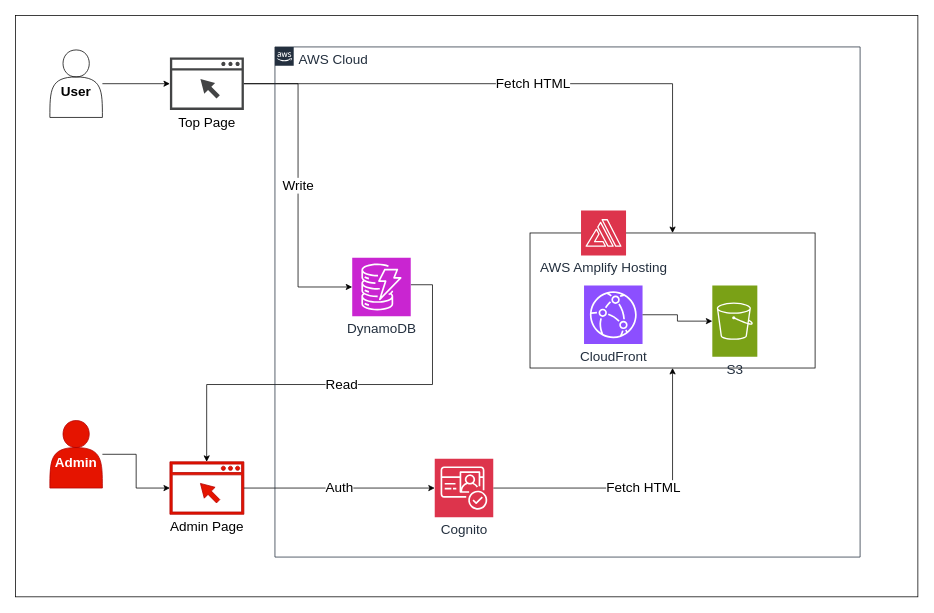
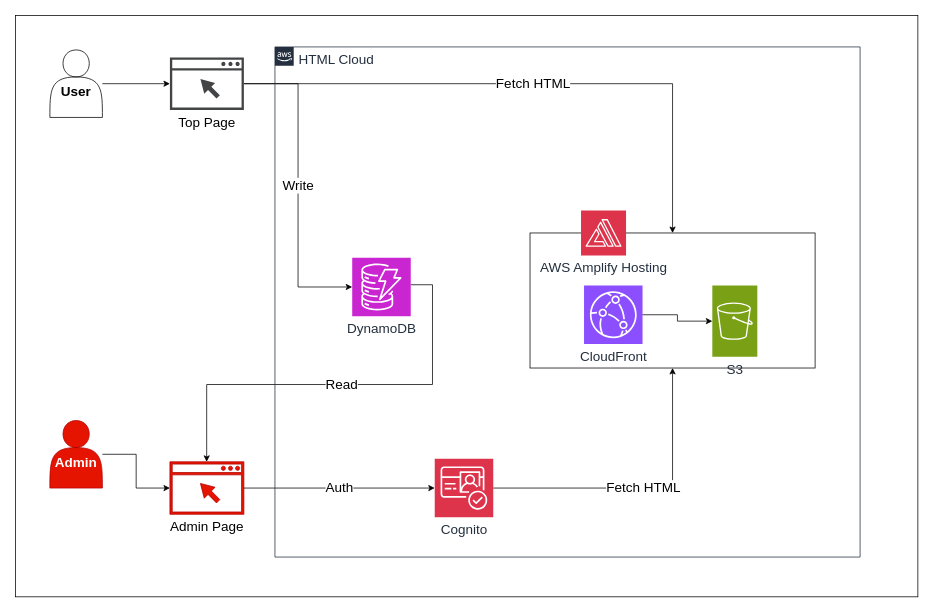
- <mxCell id="20" value="AWS Cloud" style="points=[[0,0],[0.25,0],[0.5,0],[0.75,0],[1,0],[1,0.25],[1,0.5],[1,0.75],[1,1],[0.75,1],[0.5,1],[0.25,1],[0,1],[0,0.75],[0,0.5],[0,0.25]];outlineConnect=0;gradientColor=none;html=1;whiteSpace=wrap;fontSize=18;fontStyle=0;container=1;pointerEvents=0;collapsible=0;recursiveResize=0;shape=mxgraph.aws4.group;grIcon=mxgraph.aws4.group_aws_cloud_alt;strokeColor=#232F3E;fillColor=none;verticalAlign=top;align=left;spacingLeft=30;fontColor=#232F3E;dashed=0;" vertex="1" parent="1"><mxGeometry x="366" y="62" width="780" height="680" as="geometry" /></mxCell>
+ <mxCell id="20" value="HTML Cloud" style="points=[[0,0],[0.25,0],[0.5,0],[0.75,0],[1,0],[1,0.25],[1,0.5],[1,0.75],[1,1],[0.75,1],[0.5,1],[0.25,1],[0,1],[0,0.75],[0,0.5],[0,0.25]];outlineConnect=0;gradientColor=none;html=1;whiteSpace=wrap;fontSize=18;fontStyle=0;container=1;pointerEvents=0;collapsible=0;recursiveResize=0;shape=mxgraph.aws4.group;grIcon=mxgraph.aws4.group_aws_cloud_alt;strokeColor=#232F3E;fillColor=none;verticalAlign=top;align=left;spacingLeft=30;fontColor=#232F3E;dashed=0;" vertex="1" parent="1"><mxGeometry x="366" y="62" width="780" height="680" as="geometry" /></mxCell>
